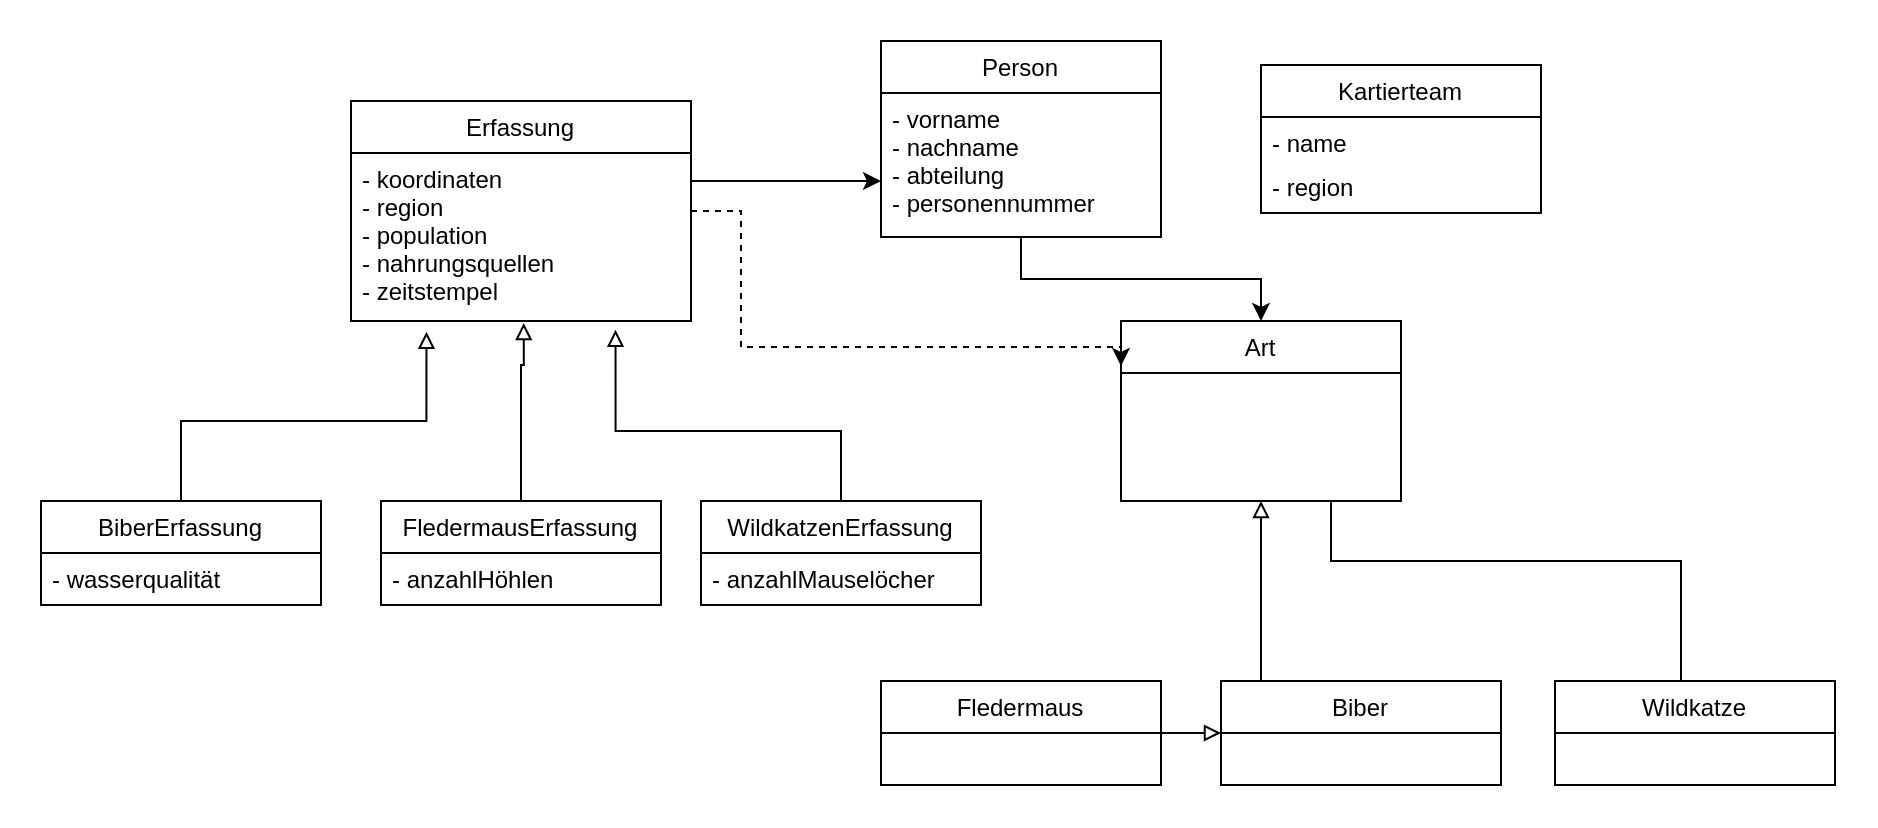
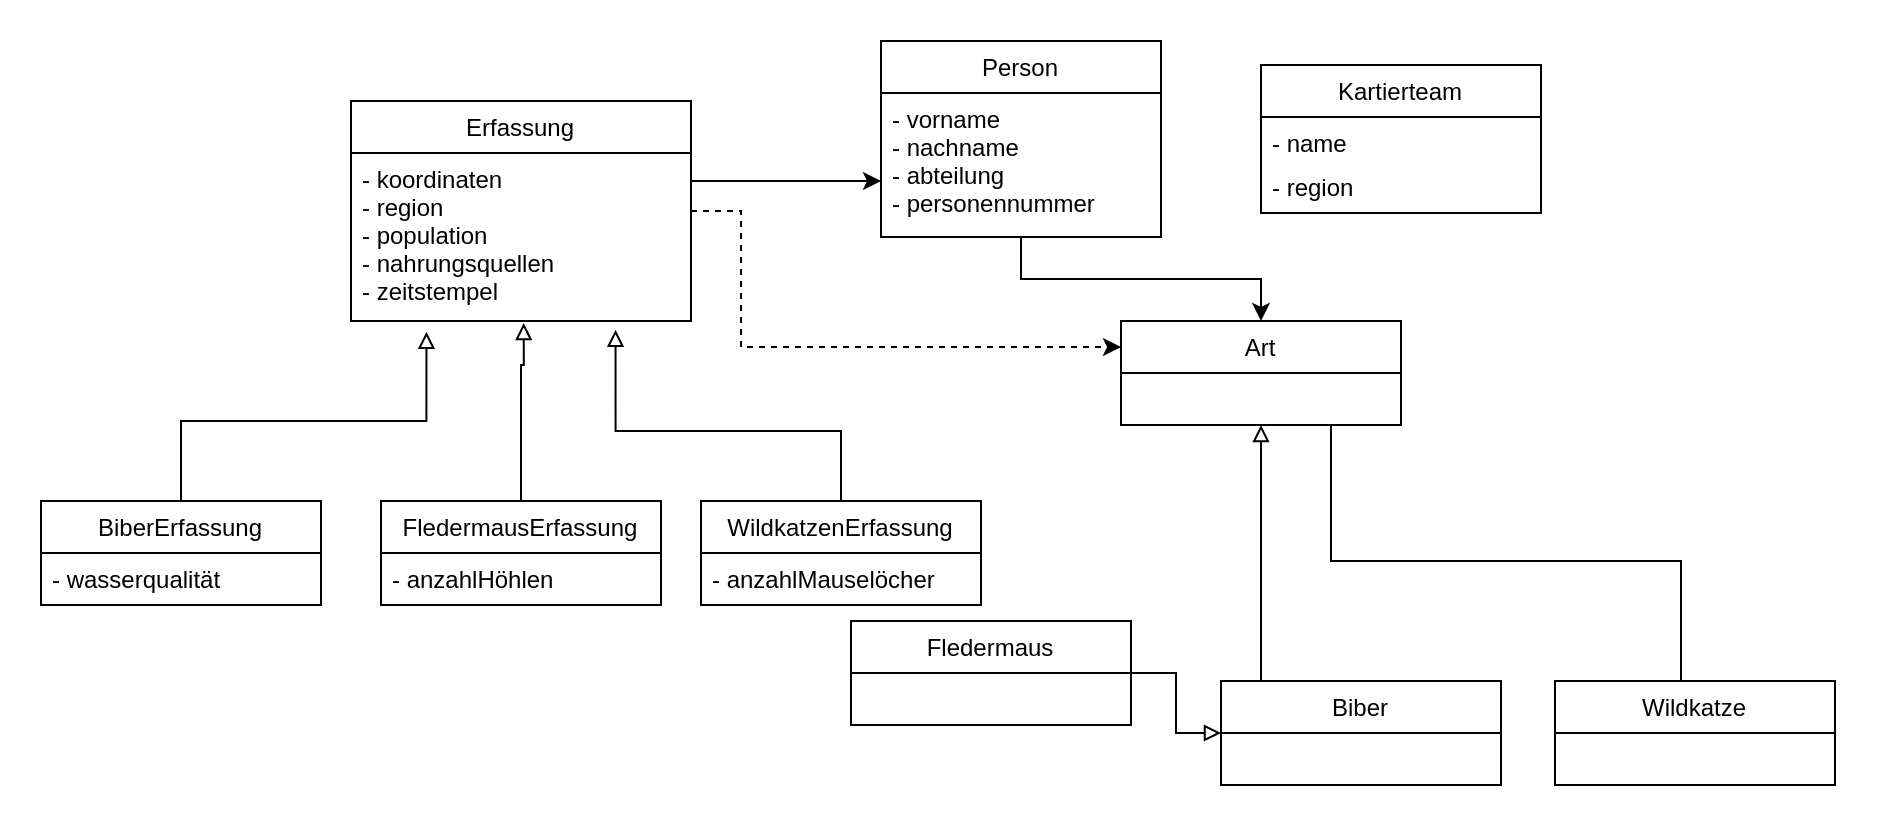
- <mxCell id="5" value="Art" style="swimlane;fontStyle=0;childLayout=stackLayout;horizontal=1;startSize=26;fillColor=none;horizontalStack=0;resizeParent=1;resizeParentMax=0;resizeLast=0;collapsible=1;marginBottom=0;" parent="1" vertex="1"><mxGeometry x="560" y="160" width="140" height="90" as="geometry" /></mxCell>
+ <mxCell id="5" value="Art" style="swimlane;fontStyle=0;childLayout=stackLayout;horizontal=1;startSize=26;fillColor=none;horizontalStack=0;resizeParent=1;resizeParentMax=0;resizeLast=0;collapsible=1;marginBottom=0;" parent="1" vertex="1"><mxGeometry x="560" y="160" width="140" height="52" as="geometry" /></mxCell>
- <mxCell id="14" value="Fledermaus" style="swimlane;fontStyle=0;childLayout=stackLayout;horizontal=1;startSize=26;fillColor=none;horizontalStack=0;resizeParent=1;resizeParentMax=0;resizeLast=0;collapsible=1;marginBottom=0;" parent="1" vertex="1"><mxGeometry x="440" y="340" width="140" height="52" as="geometry" /></mxCell>
+ <mxCell id="14" value="Fledermaus" style="swimlane;fontStyle=0;childLayout=stackLayout;horizontal=1;startSize=26;fillColor=none;horizontalStack=0;resizeParent=1;resizeParentMax=0;resizeLast=0;collapsible=1;marginBottom=0;" parent="1" vertex="1"><mxGeometry x="425" y="310" width="140" height="52" as="geometry" /></mxCell>
